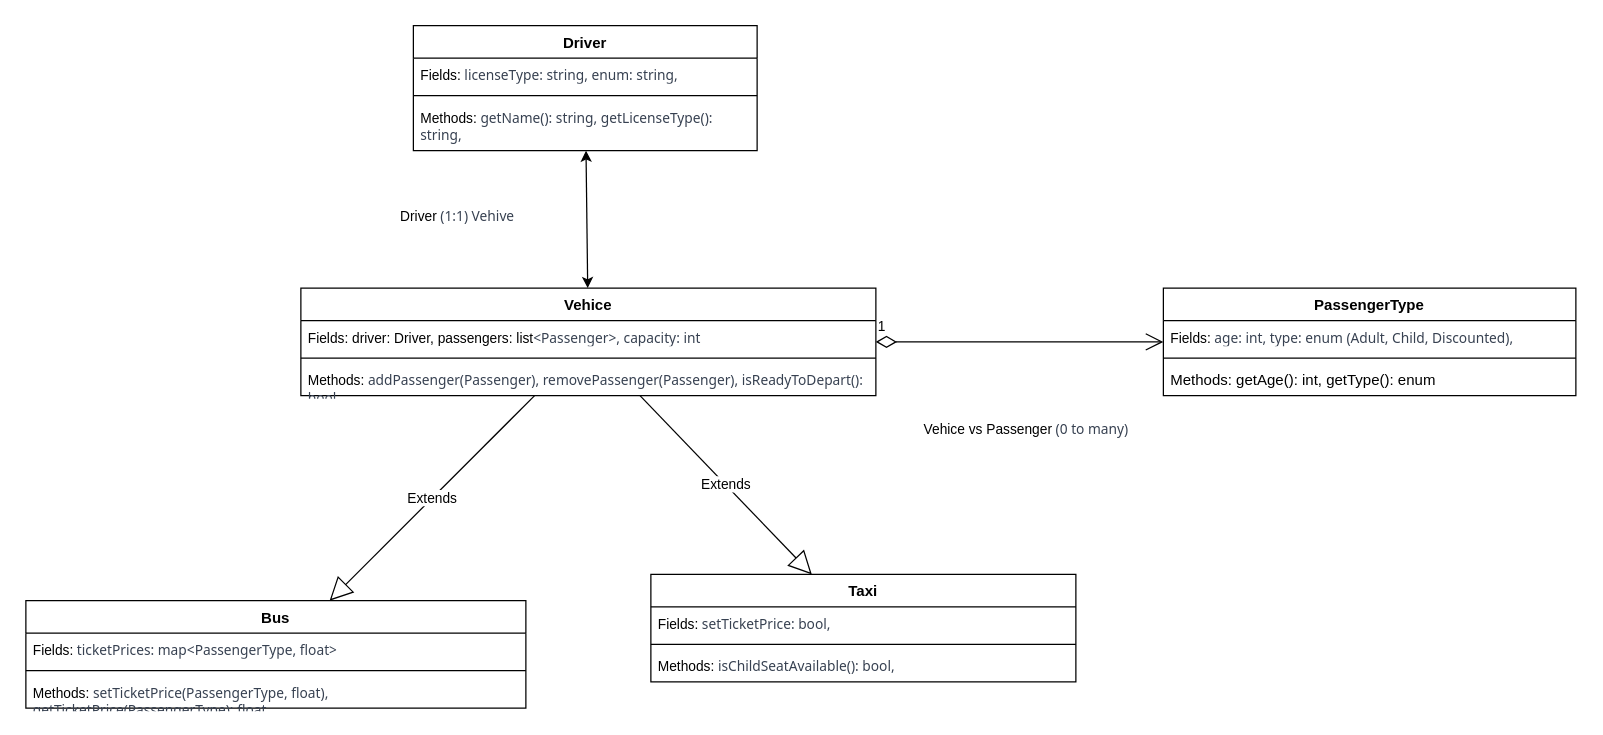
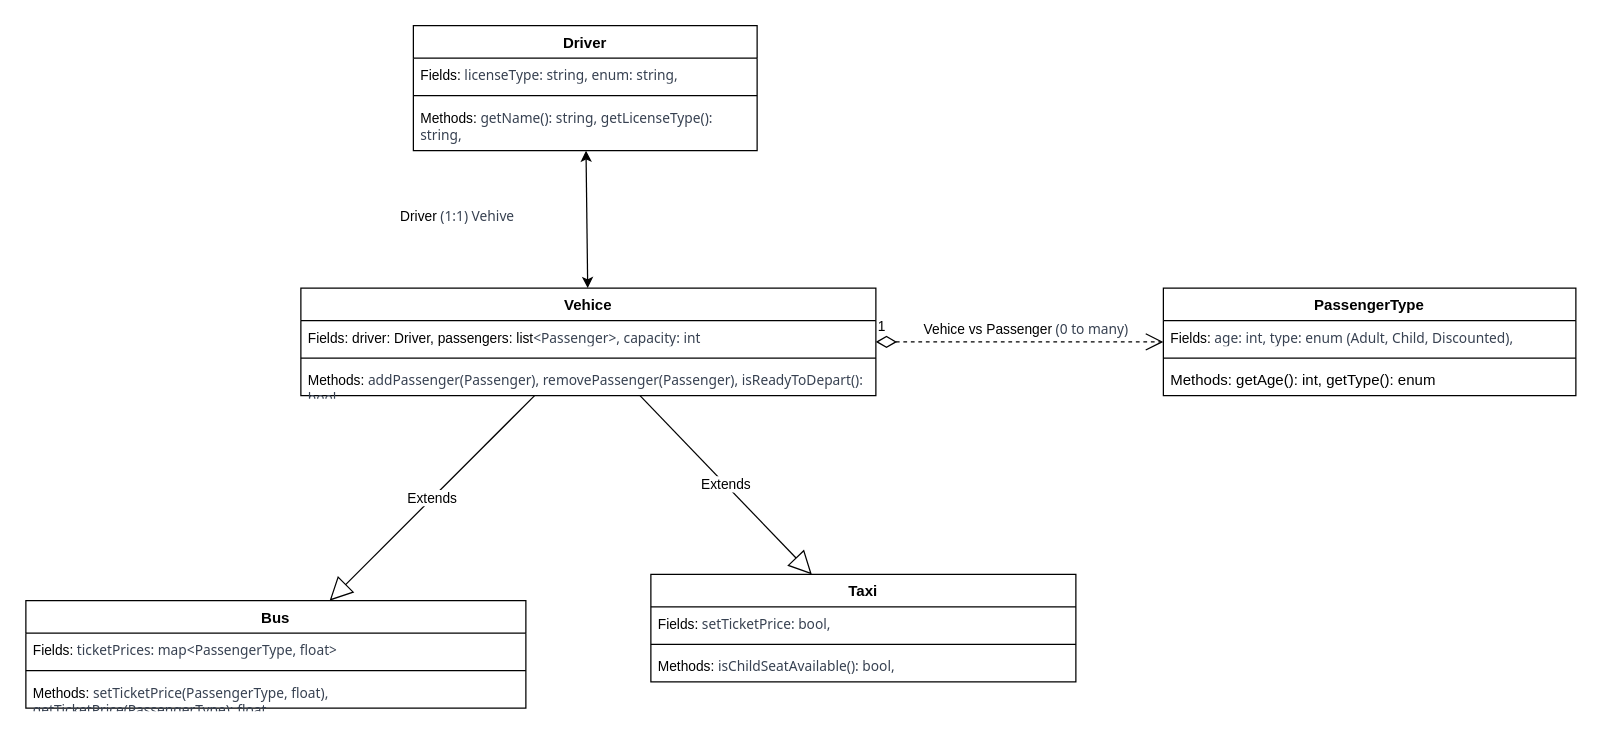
- <mxCell id="22" value="1" style="endArrow=open;html=1;endSize=12;startArrow=diamondThin;startSize=14;startFill=0;edgeStyle=orthogonalEdgeStyle;align=left;verticalAlign=bottom;rounded=0;" edge="1" parent="1" source="14" target="18"><mxGeometry x="-1" y="3" relative="1" as="geometry"><mxPoint x="500" y="240" as="sourcePoint" /><mxPoint x="660" y="240" as="targetPoint" /></mxGeometry></mxCell>
+ <mxCell id="22" value="1" style="endArrow=open;html=1;endSize=12;startArrow=diamondThin;startSize=14;startFill=0;edgeStyle=orthogonalEdgeStyle;align=left;verticalAlign=bottom;rounded=0;dashed=1;" edge="1" parent="1" source="14" target="18"><mxGeometry x="-1" y="3" relative="1" as="geometry"><mxPoint x="500" y="240" as="sourcePoint" /><mxPoint x="660" y="240" as="targetPoint" /></mxGeometry></mxCell>
- <mxCell id="27" value="&lt;font style=&quot;font-size: 11px;&quot;&gt;Vehice vs Passenger&lt;span style=&quot;color: rgb(55, 65, 81); font-family: Söhne, ui-sans-serif, system-ui, -apple-system, &amp;quot;Segoe UI&amp;quot;, Roboto, Ubuntu, Cantarell, &amp;quot;Noto Sans&amp;quot;, sans-serif, &amp;quot;Helvetica Neue&amp;quot;, Arial, &amp;quot;Apple Color Emoji&amp;quot;, &amp;quot;Segoe UI Emoji&amp;quot;, &amp;quot;Segoe UI Symbol&amp;quot;, &amp;quot;Noto Color Emoji&amp;quot;; text-align: left;&quot;&gt; (0 to many)&lt;/span&gt;&lt;/font&gt;" style="text;html=1;align=center;verticalAlign=middle;resizable=0;points=[];autosize=1;strokeColor=none;fillColor=none;" vertex="1" parent="1"><mxGeometry x="730" y="328" width="180" height="30" as="geometry" /></mxCell>
+ <mxCell id="27" value="&lt;font style=&quot;font-size: 11px;&quot;&gt;Vehice vs Passenger&lt;span style=&quot;color: rgb(55, 65, 81); font-family: Söhne, ui-sans-serif, system-ui, -apple-system, &amp;quot;Segoe UI&amp;quot;, Roboto, Ubuntu, Cantarell, &amp;quot;Noto Sans&amp;quot;, sans-serif, &amp;quot;Helvetica Neue&amp;quot;, Arial, &amp;quot;Apple Color Emoji&amp;quot;, &amp;quot;Segoe UI Emoji&amp;quot;, &amp;quot;Segoe UI Symbol&amp;quot;, &amp;quot;Noto Color Emoji&amp;quot;; text-align: left;&quot;&gt; (0 to many)&lt;/span&gt;&lt;/font&gt;" style="text;html=1;align=center;verticalAlign=middle;resizable=0;points=[];autosize=1;strokeColor=none;fillColor=none;" vertex="1" parent="1"><mxGeometry x="730" y="248" width="180" height="30" as="geometry" /></mxCell>
